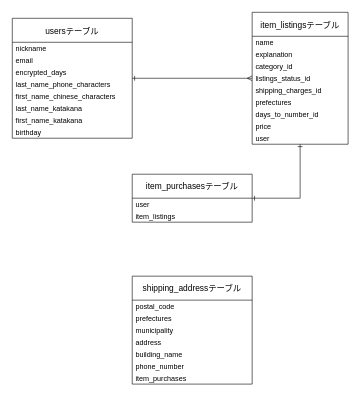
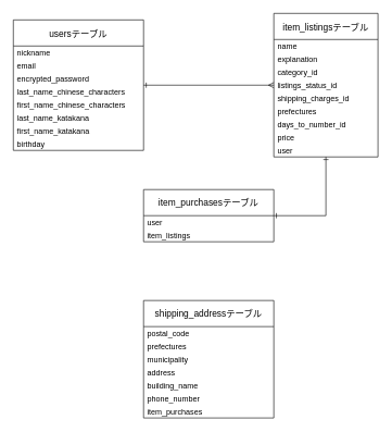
- <mxCell id="5" value="encrypted_days" style="text;strokeColor=none;fillColor=none;spacingLeft=4;spacingRight=4;overflow=hidden;rotatable=0;points=[[0,0.5],[1,0.5]];portConstraint=eastwest;fontSize=12;verticalAlign=middle;" vertex="1" parent="2"><mxGeometry y="80" width="200" height="20" as="geometry" /></mxCell>
+ <mxCell id="5" value="encrypted_password" style="text;strokeColor=none;fillColor=none;spacingLeft=4;spacingRight=4;overflow=hidden;rotatable=0;points=[[0,0.5],[1,0.5]];portConstraint=eastwest;fontSize=12;verticalAlign=middle;" vertex="1" parent="2"><mxGeometry y="80" width="200" height="20" as="geometry" /></mxCell>
- <mxCell id="6" value="last_name_phone_characters" style="text;strokeColor=none;fillColor=none;spacingLeft=4;spacingRight=4;overflow=hidden;rotatable=0;points=[[0,0.5],[1,0.5]];portConstraint=eastwest;fontSize=12;verticalAlign=middle;" vertex="1" parent="2"><mxGeometry y="100" width="200" height="20" as="geometry" /></mxCell>
+ <mxCell id="6" value="last_name_chinese_characters" style="text;strokeColor=none;fillColor=none;spacingLeft=4;spacingRight=4;overflow=hidden;rotatable=0;points=[[0,0.5],[1,0.5]];portConstraint=eastwest;fontSize=12;verticalAlign=middle;" vertex="1" parent="2"><mxGeometry y="100" width="200" height="20" as="geometry" /></mxCell>
